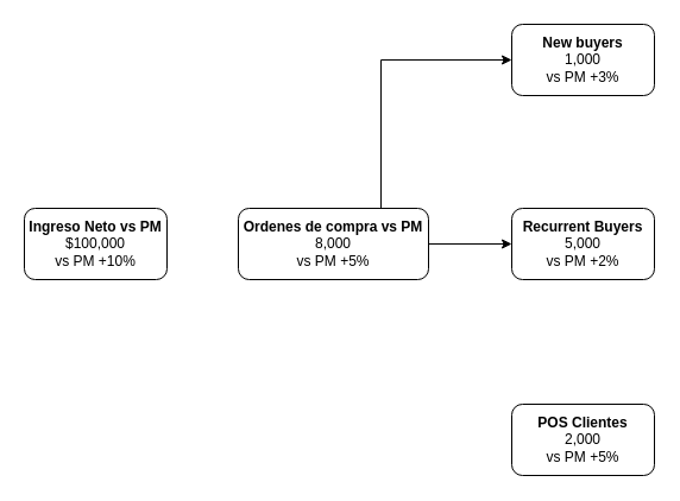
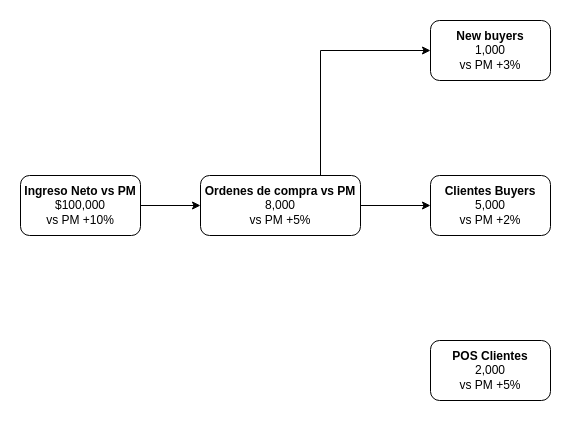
+ <mxCell id="2" style="edgeStyle=orthogonalEdgeStyle;rounded=0;orthogonalLoop=1;jettySize=auto;html=1;exitX=1;exitY=0.5;exitDx=0;exitDy=0;" edge="1" parent="1" source="3" target="6"><mxGeometry relative="1" as="geometry" /></mxCell>
- <mxCell id="8" value="&lt;b&gt;Recurrent Buyers&lt;br&gt;&lt;/b&gt;5,000&lt;br&gt;vs PM +2%" style="rounded=1;whiteSpace=wrap;html=1;" vertex="1" parent="1"><mxGeometry x="430" y="175" width="120" height="60" as="geometry" /></mxCell>
+ <mxCell id="8" value="&lt;b&gt;Clientes Buyers&lt;br&gt;&lt;/b&gt;5,000&lt;br&gt;vs PM +2%" style="rounded=1;whiteSpace=wrap;html=1;" vertex="1" parent="1"><mxGeometry x="430" y="175" width="120" height="60" as="geometry" /></mxCell>
